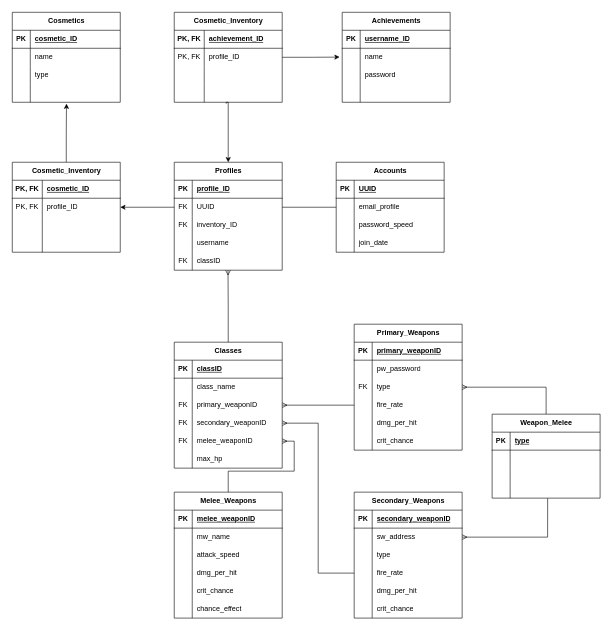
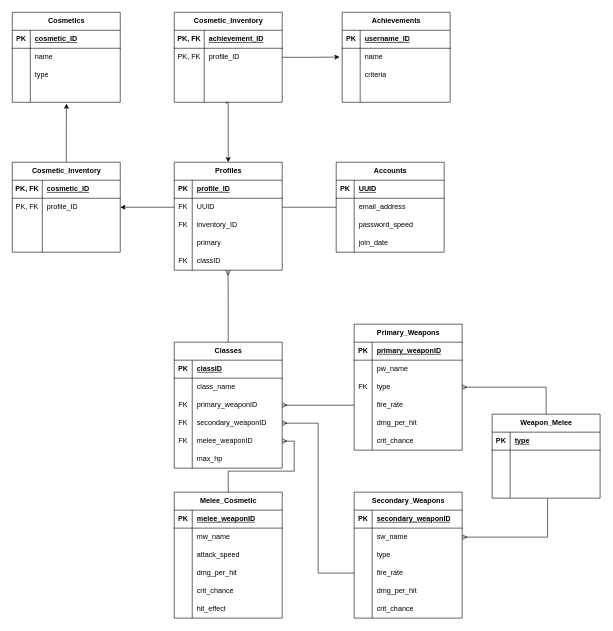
- <mxCell id="164" value="password" style="shape=partialRectangle;connectable=0;fillColor=none;top=0;left=0;bottom=0;right=0;align=left;spacingLeft=6;overflow=hidden;whiteSpace=wrap;html=1;" parent="162" vertex="1"><mxGeometry x="30" width="150" height="30" as="geometry"><mxRectangle width="150" height="30" as="alternateBounds" /></mxGeometry></mxCell>
+ <mxCell id="164" value="criteria" style="shape=partialRectangle;connectable=0;fillColor=none;top=0;left=0;bottom=0;right=0;align=left;spacingLeft=6;overflow=hidden;whiteSpace=wrap;html=1;" parent="162" vertex="1"><mxGeometry x="30" width="150" height="30" as="geometry"><mxRectangle width="150" height="30" as="alternateBounds" /></mxGeometry></mxCell>
- <mxCell id="8" value="email_profile" style="shape=partialRectangle;connectable=0;fillColor=none;top=0;left=0;bottom=0;right=0;align=left;spacingLeft=6;overflow=hidden;whiteSpace=wrap;html=1;" parent="6" vertex="1"><mxGeometry x="30" width="150" height="30" as="geometry"><mxRectangle width="150" height="30" as="alternateBounds" /></mxGeometry></mxCell>
+ <mxCell id="8" value="email_address" style="shape=partialRectangle;connectable=0;fillColor=none;top=0;left=0;bottom=0;right=0;align=left;spacingLeft=6;overflow=hidden;whiteSpace=wrap;html=1;" parent="6" vertex="1"><mxGeometry x="30" width="150" height="30" as="geometry"><mxRectangle width="150" height="30" as="alternateBounds" /></mxGeometry></mxCell>
- <mxCell id="28" value="username" style="shape=partialRectangle;connectable=0;fillColor=none;top=0;left=0;bottom=0;right=0;align=left;spacingLeft=6;overflow=hidden;whiteSpace=wrap;html=1;" parent="26" vertex="1"><mxGeometry x="30" width="150" height="30" as="geometry"><mxRectangle width="150" height="30" as="alternateBounds" /></mxGeometry></mxCell>
+ <mxCell id="28" value="primary" style="shape=partialRectangle;connectable=0;fillColor=none;top=0;left=0;bottom=0;right=0;align=left;spacingLeft=6;overflow=hidden;whiteSpace=wrap;html=1;" parent="26" vertex="1"><mxGeometry x="30" width="150" height="30" as="geometry"><mxRectangle width="150" height="30" as="alternateBounds" /></mxGeometry></mxCell>
- <mxCell id="86" value="pw_password" style="shape=partialRectangle;connectable=0;fillColor=none;top=0;left=0;bottom=0;right=0;align=left;spacingLeft=6;overflow=hidden;whiteSpace=wrap;html=1;" parent="84" vertex="1"><mxGeometry x="30" width="150" height="30" as="geometry"><mxRectangle width="150" height="30" as="alternateBounds" /></mxGeometry></mxCell>
+ <mxCell id="86" value="pw_name" style="shape=partialRectangle;connectable=0;fillColor=none;top=0;left=0;bottom=0;right=0;align=left;spacingLeft=6;overflow=hidden;whiteSpace=wrap;html=1;" parent="84" vertex="1"><mxGeometry x="30" width="150" height="30" as="geometry"><mxRectangle width="150" height="30" as="alternateBounds" /></mxGeometry></mxCell>
- <mxCell id="121" value="Melee_Weapons" style="shape=table;startSize=30;container=1;collapsible=1;childLayout=tableLayout;fixedRows=1;rowLines=0;fontStyle=1;align=center;resizeLast=1;html=1;" parent="1" vertex="1"><mxGeometry x="290" y="820" width="180" height="210" as="geometry" /></mxCell>
+ <mxCell id="121" value="Melee_Cosmetic" style="shape=table;startSize=30;container=1;collapsible=1;childLayout=tableLayout;fixedRows=1;rowLines=0;fontStyle=1;align=center;resizeLast=1;html=1;" parent="1" vertex="1"><mxGeometry x="290" y="820" width="180" height="210" as="geometry" /></mxCell>
- <mxCell id="106" value="sw_address" style="shape=partialRectangle;connectable=0;fillColor=none;top=0;left=0;bottom=0;right=0;align=left;spacingLeft=6;overflow=hidden;whiteSpace=wrap;html=1;" parent="104" vertex="1"><mxGeometry x="30" width="150" height="30" as="geometry"><mxRectangle width="150" height="30" as="alternateBounds" /></mxGeometry></mxCell>
+ <mxCell id="106" value="sw_name" style="shape=partialRectangle;connectable=0;fillColor=none;top=0;left=0;bottom=0;right=0;align=left;spacingLeft=6;overflow=hidden;whiteSpace=wrap;html=1;" parent="104" vertex="1"><mxGeometry x="30" width="150" height="30" as="geometry"><mxRectangle width="150" height="30" as="alternateBounds" /></mxGeometry></mxCell>
- <mxCell id="139" value="chance_effect" style="shape=partialRectangle;connectable=0;fillColor=none;top=0;left=0;bottom=0;right=0;align=left;spacingLeft=6;overflow=hidden;whiteSpace=wrap;html=1;" parent="137" vertex="1"><mxGeometry x="30" width="150" height="30" as="geometry"><mxRectangle width="150" height="30" as="alternateBounds" /></mxGeometry></mxCell>
+ <mxCell id="139" value="hit_effect" style="shape=partialRectangle;connectable=0;fillColor=none;top=0;left=0;bottom=0;right=0;align=left;spacingLeft=6;overflow=hidden;whiteSpace=wrap;html=1;" parent="137" vertex="1"><mxGeometry x="30" width="150" height="30" as="geometry"><mxRectangle width="150" height="30" as="alternateBounds" /></mxGeometry></mxCell>
